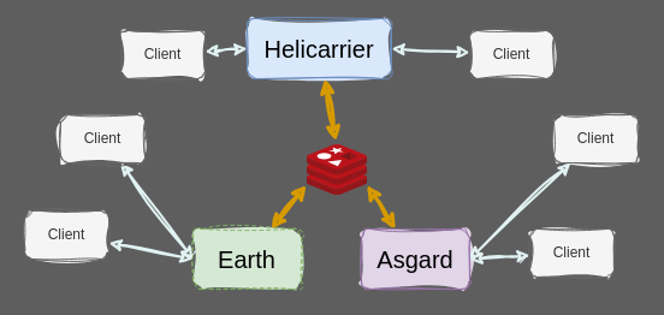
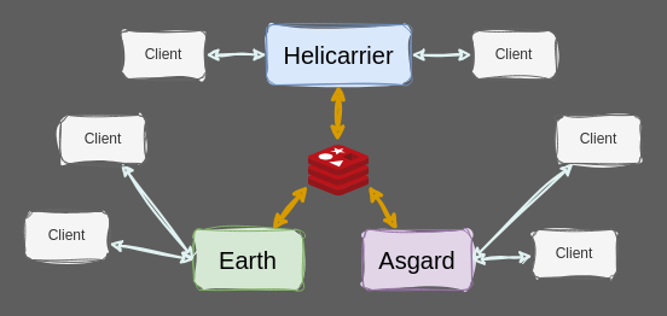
- <mxCell id="4" value="Helicarrier" style="rounded=1;whiteSpace=wrap;html=1;fontSize=20;fillColor=#dae8fc;strokeColor=#6c8ebf;sketch=1;curveFitting=1;jiggle=2;fillStyle=solid;" vertex="1" parent="1"><mxGeometry x="205" y="15" width="120" height="50" as="geometry" /></mxCell>
+ <mxCell id="4" value="Helicarrier" style="rounded=1;whiteSpace=wrap;html=1;fontSize=20;fillColor=#dae8fc;strokeColor=#6c8ebf;sketch=1;curveFitting=1;jiggle=2;fillStyle=solid;" vertex="1" parent="1"><mxGeometry x="220" y="20" width="120" height="50" as="geometry" /></mxCell>
- <mxCell id="2" value="Earth" style="rounded=1;whiteSpace=wrap;html=1;fontSize=20;fillColor=#d5e8d4;strokeColor=#82b366;sketch=1;curveFitting=1;jiggle=2;fillStyle=solid;dashed=1;" vertex="1" parent="1"><mxGeometry x="160" y="190" width="90" height="50" as="geometry" /></mxCell>
+ <mxCell id="2" value="Earth" style="rounded=1;whiteSpace=wrap;html=1;fontSize=20;fillColor=#d5e8d4;strokeColor=#82b366;sketch=1;curveFitting=1;jiggle=2;fillStyle=solid;" vertex="1" parent="1"><mxGeometry x="160" y="190" width="90" height="50" as="geometry" /></mxCell>
